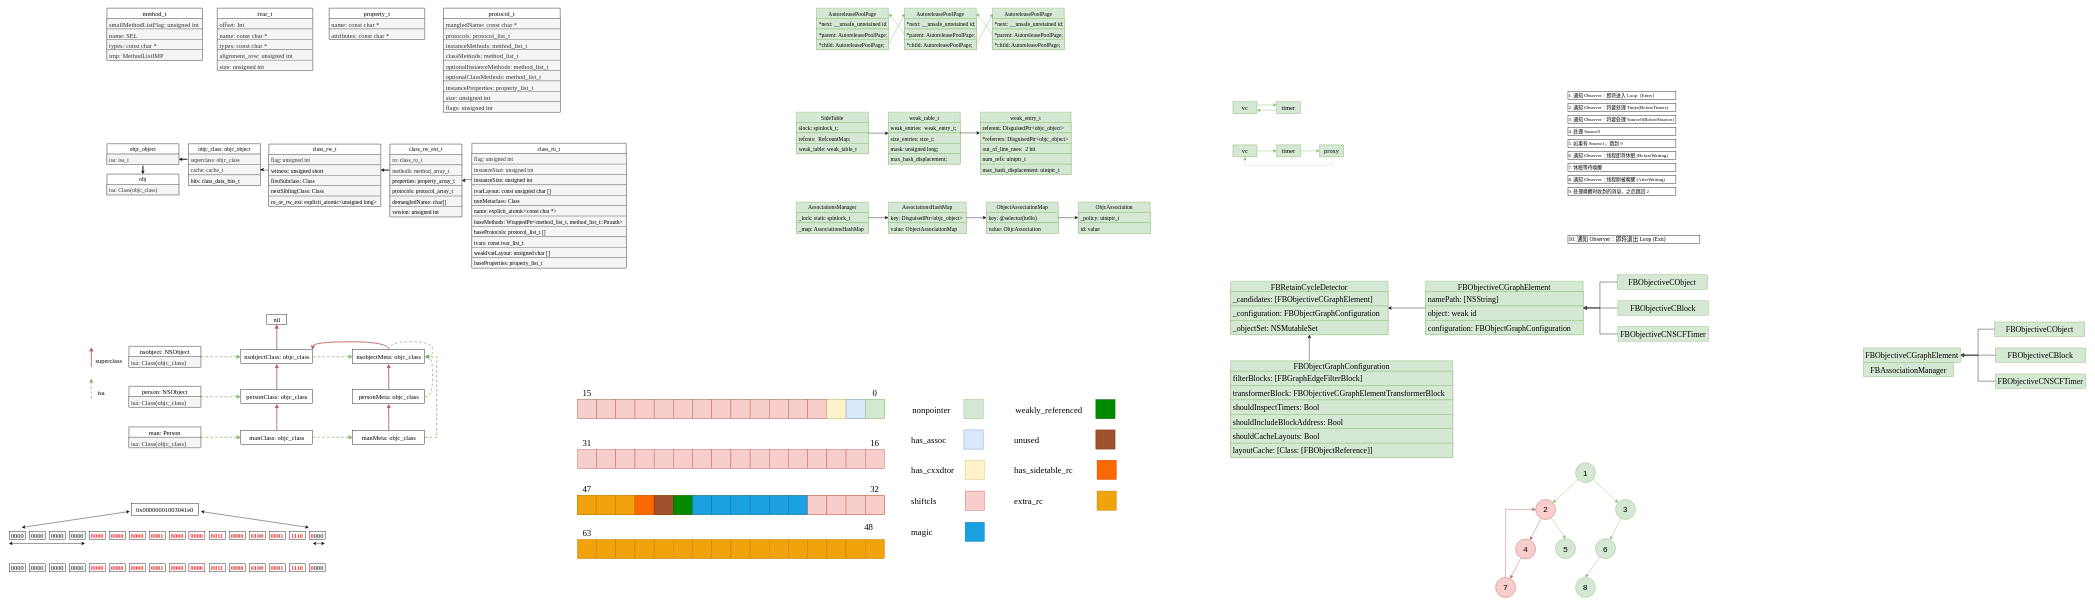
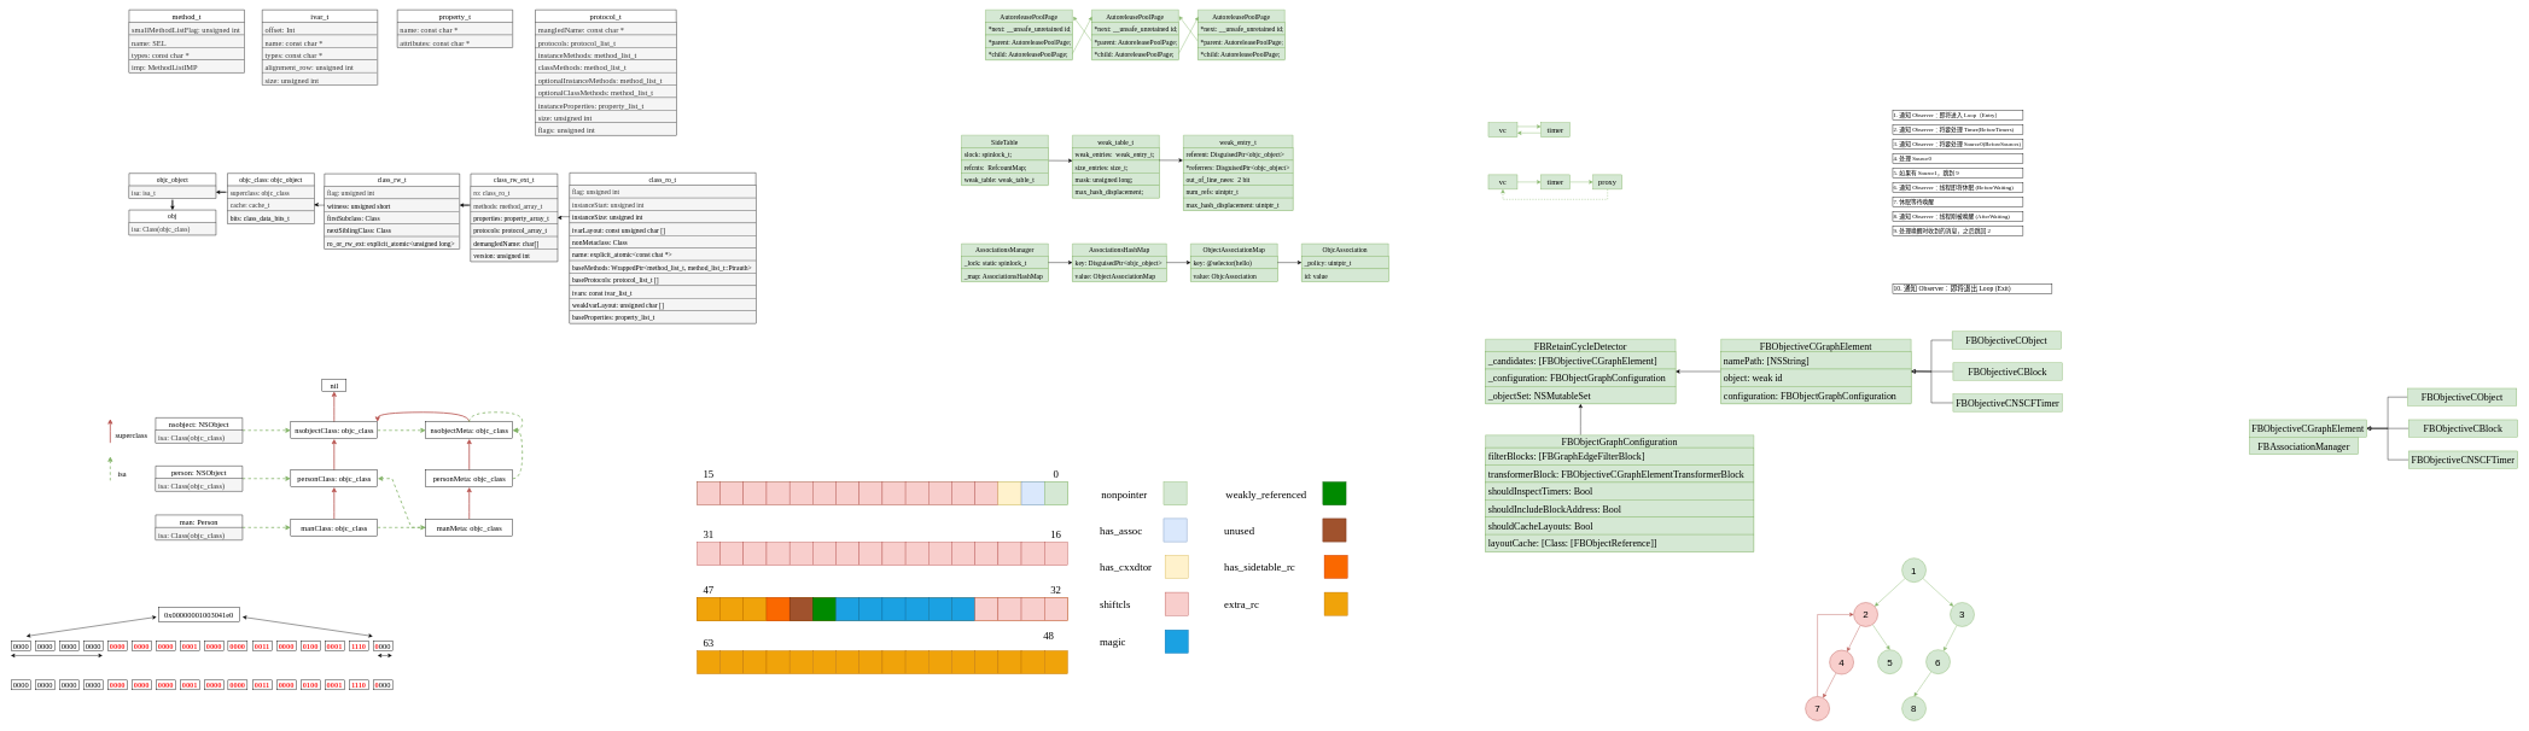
- <mxCell id="53" style="edgeStyle=entityRelationEdgeStyle;rounded=0;orthogonalLoop=1;jettySize=auto;html=1;entryX=1;entryY=0.5;entryDx=0;entryDy=0;dashed=1;fontFamily=Times New Roman;fontSize=16;strokeWidth=2;fillColor=#d5e8d4;strokeColor=#82b366;" parent="1" source="55" target="60" edge="1"><mxGeometry relative="1" as="geometry" /></mxCell>
+ <mxCell id="53" style="edgeStyle=entityRelationEdgeStyle;rounded=0;orthogonalLoop=1;jettySize=auto;html=1;dashed=1;fontFamily=Times New Roman;fontSize=16;strokeWidth=2;fillColor=#d5e8d4;strokeColor=#82b366;" parent="1" source="55" target="49" edge="1"><mxGeometry relative="1" as="geometry" /></mxCell>
